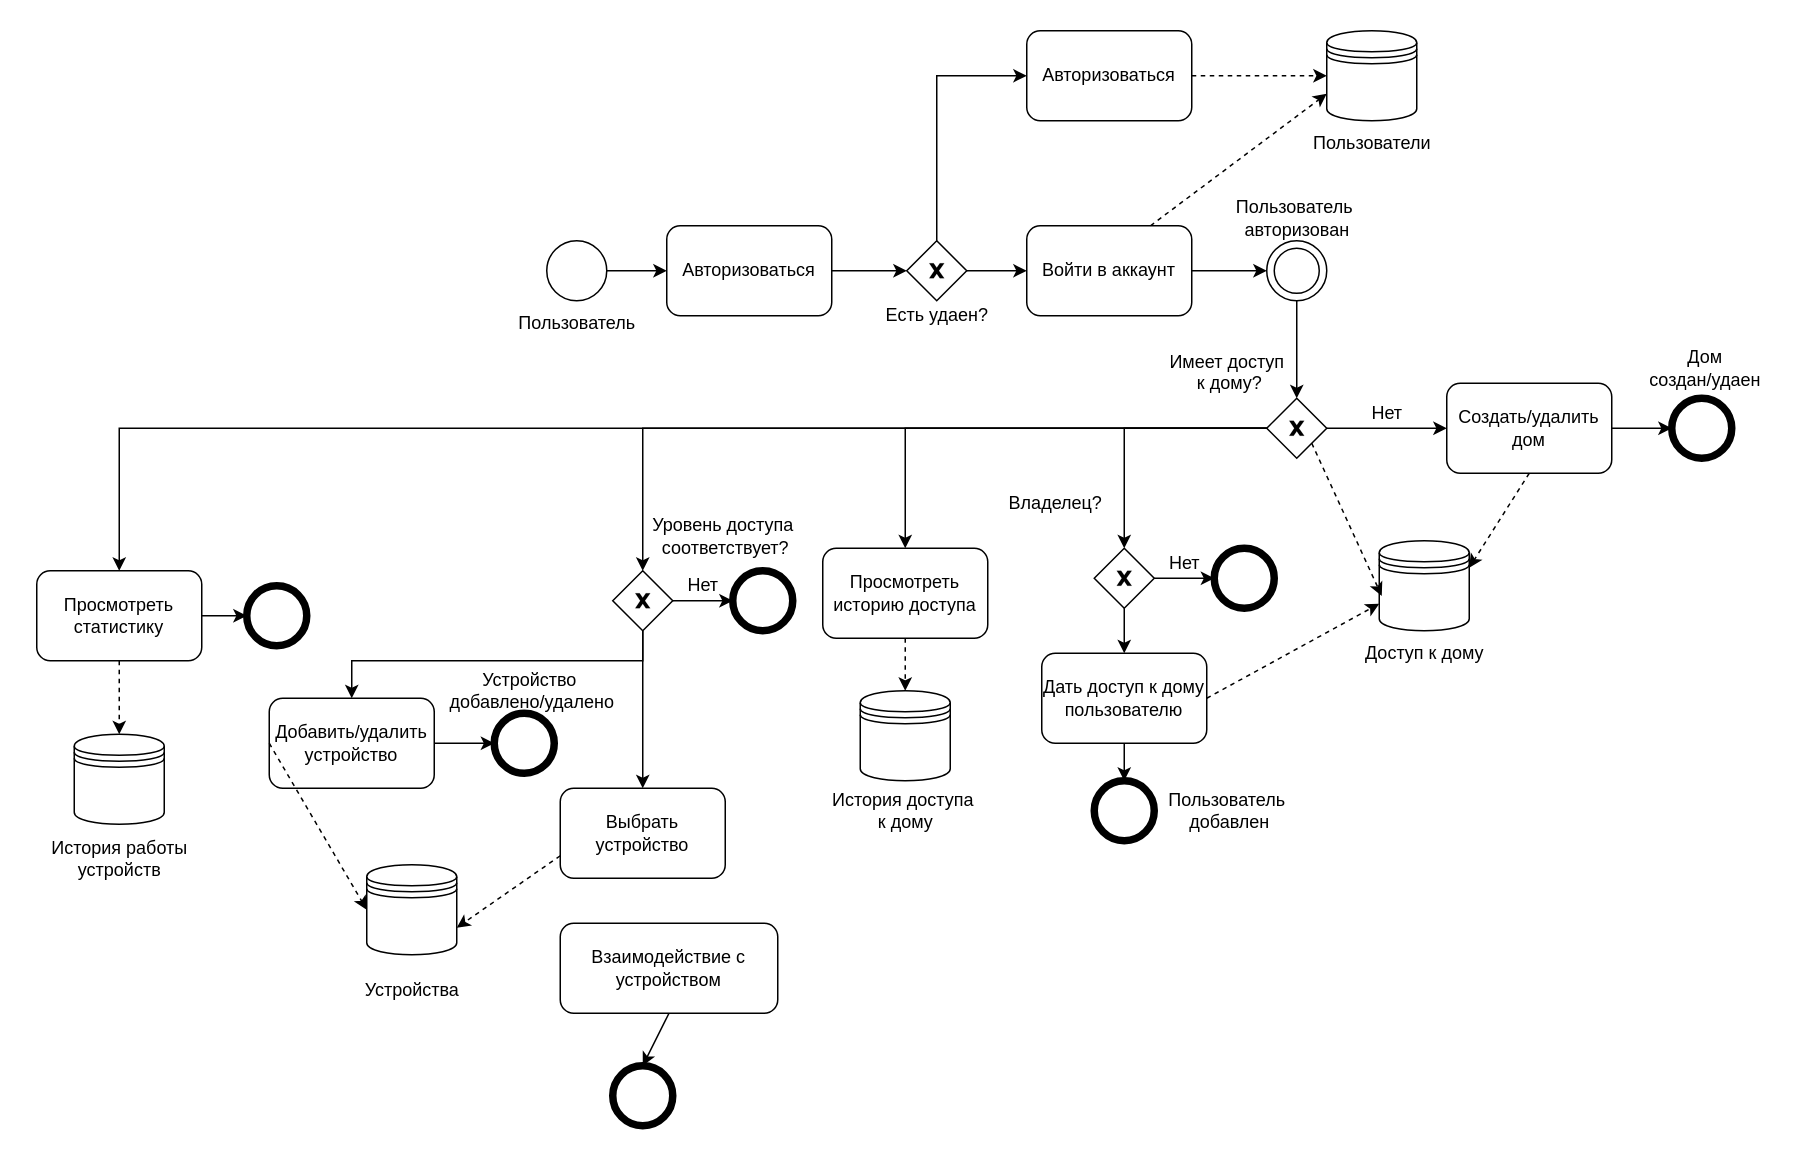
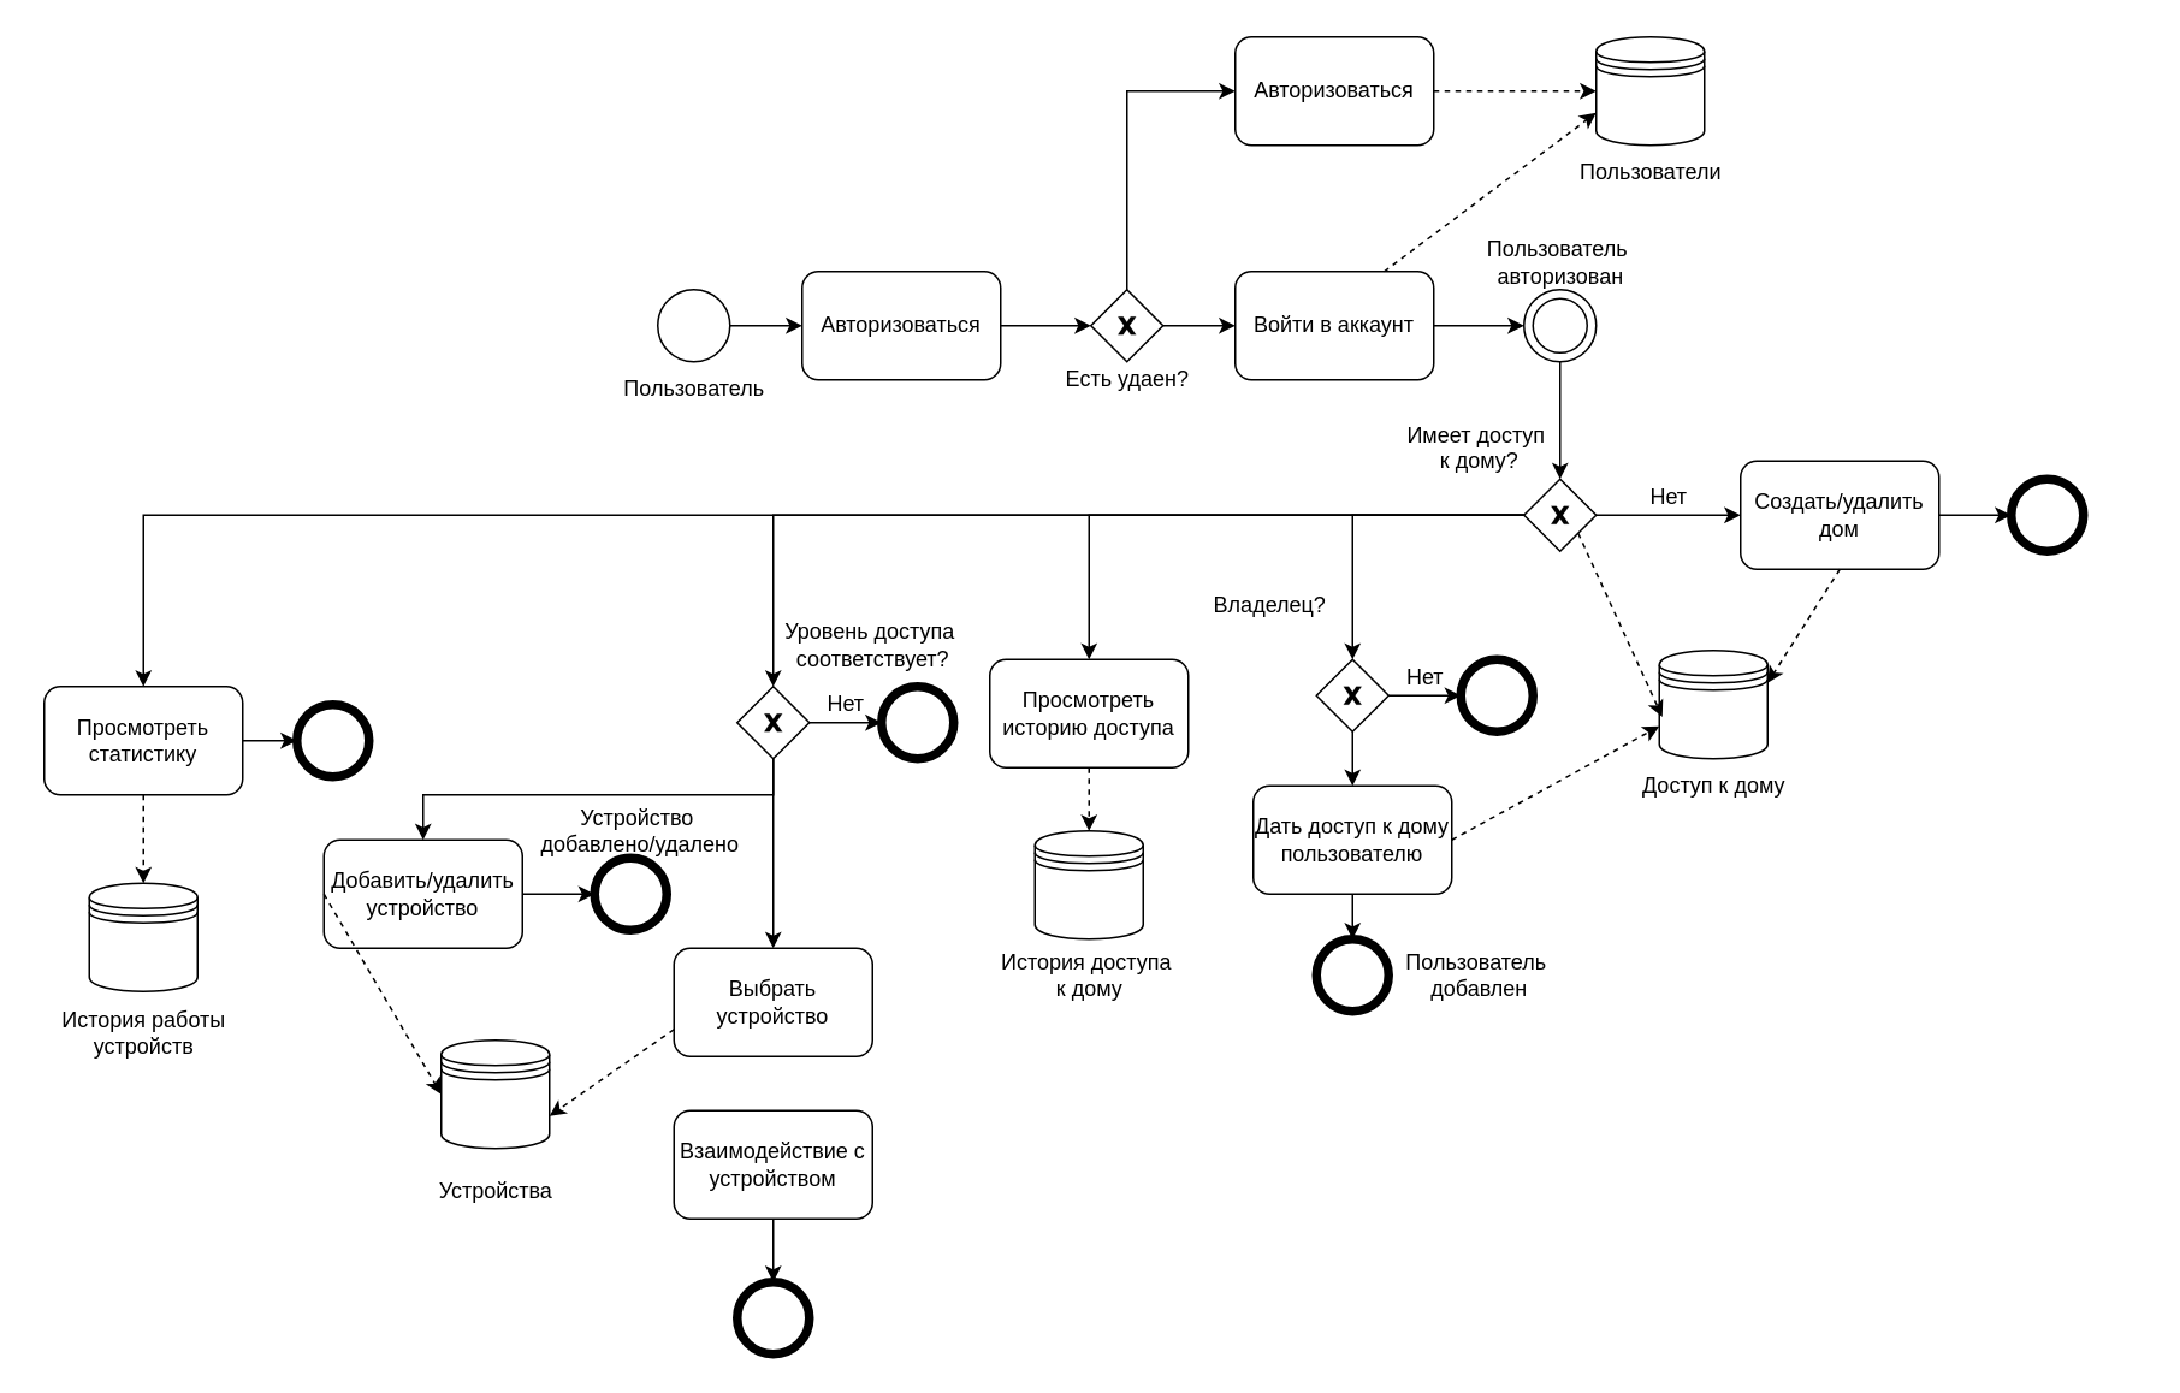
- <mxCell id="77" value="Дом&lt;div&gt;создан/удаен&lt;/div&gt;" style="text;html=1;align=center;verticalAlign=middle;resizable=0;points=[];autosize=1;strokeColor=none;fillColor=none;" parent="1" vertex="1"><mxGeometry x="1086" y="225" width="100" height="40" as="geometry" /></mxCell>
- <mxCell id="55" value="Взаимодействие с устройством" style="rounded=1;whiteSpace=wrap;html=1;" parent="1" vertex="1"><mxGeometry x="373" y="615" width="145" height="60" as="geometry" /></mxCell>
+ <mxCell id="55" value="Взаимодействие с устройством" style="rounded=1;whiteSpace=wrap;html=1;" parent="1" vertex="1"><mxGeometry x="373" y="615" width="110" height="60" as="geometry" /></mxCell>
